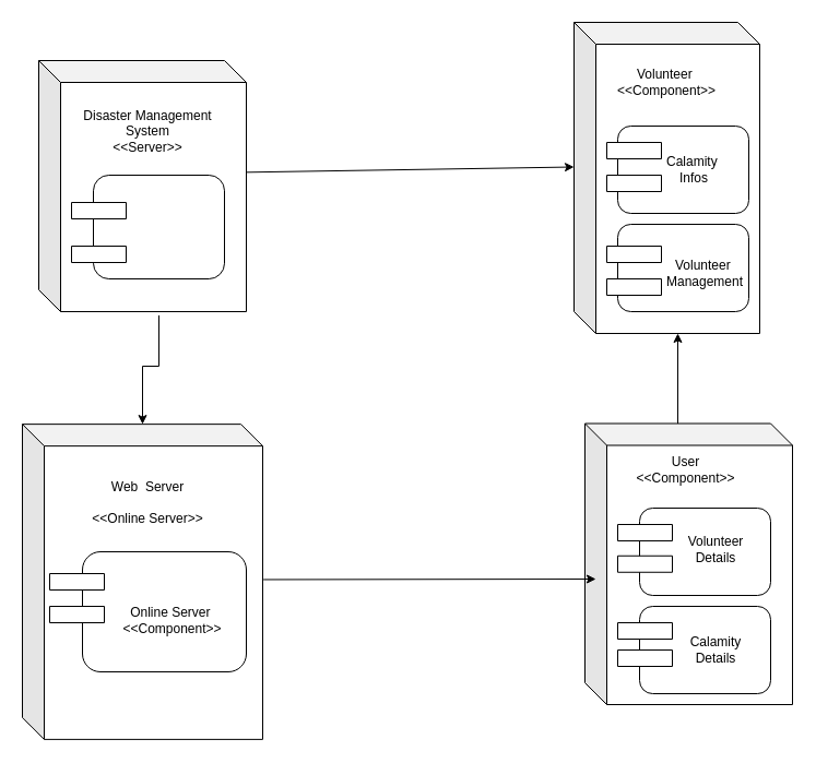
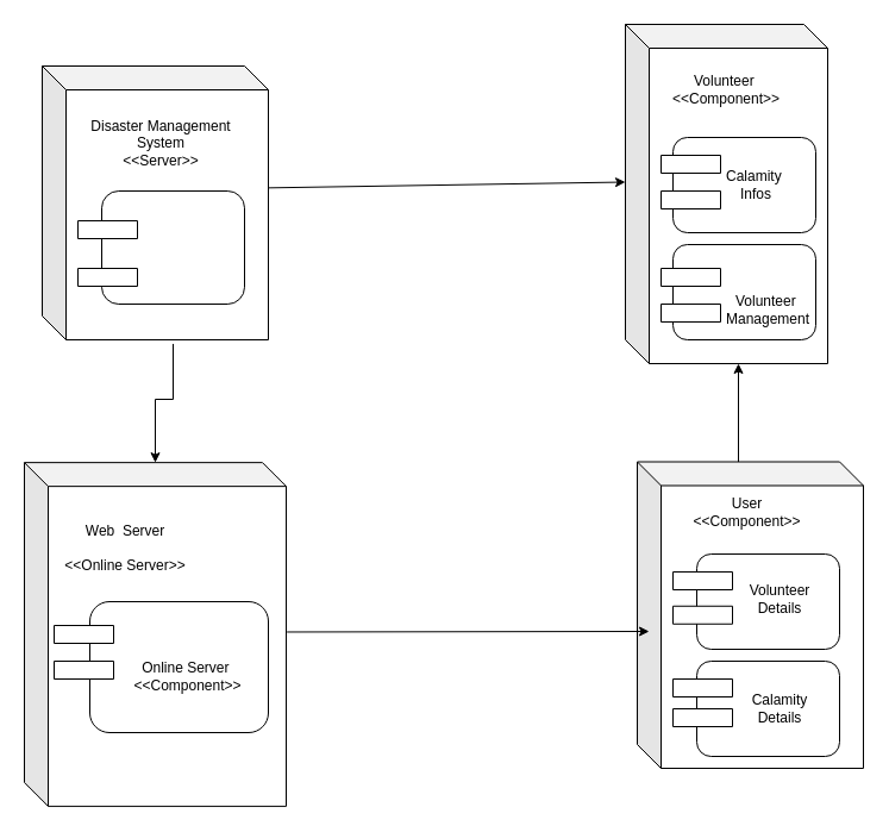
- <mxCell id="36" value="Volunteer&amp;nbsp;&lt;br&gt;Management" style="text;html=1;strokeColor=none;fillColor=none;align=center;verticalAlign=middle;whiteSpace=wrap;rounded=0;" vertex="1" parent="1"><mxGeometry x="615" y="235" width="60" height="30" as="geometry" /></mxCell>
+ <mxCell id="36" value="Volunteer&amp;nbsp;&lt;br&gt;Management" style="text;html=1;strokeColor=none;fillColor=none;align=center;verticalAlign=middle;whiteSpace=wrap;rounded=0;" vertex="1" parent="1"><mxGeometry x="615" y="245" width="60" height="30" as="geometry" /></mxCell>
- <mxCell id="19" value="Web&amp;nbsp; Server&lt;br style=&quot;border-color: var(--border-color);&quot;&gt;&lt;br style=&quot;border-color: var(--border-color);&quot;&gt;&lt;span style=&quot;border-color: var(--border-color);&quot;&gt;&amp;lt;&amp;lt;Online Server&amp;gt;&amp;gt;&lt;/span&gt;" style="text;html=1;strokeColor=none;fillColor=none;align=center;verticalAlign=middle;whiteSpace=wrap;rounded=0;" vertex="1" parent="1"><mxGeometry x="75" y="445" width="120" height="30" as="geometry" /></mxCell>
+ <mxCell id="19" value="Web&amp;nbsp; Server&lt;br style=&quot;border-color: var(--border-color);&quot;&gt;&lt;br style=&quot;border-color: var(--border-color);&quot;&gt;&lt;span style=&quot;border-color: var(--border-color);&quot;&gt;&amp;lt;&amp;lt;Online Server&amp;gt;&amp;gt;&lt;/span&gt;" style="text;html=1;strokeColor=none;fillColor=none;align=center;verticalAlign=middle;whiteSpace=wrap;rounded=0;" vertex="1" parent="1"><mxGeometry x="45" y="445" width="120" height="30" as="geometry" /></mxCell>
